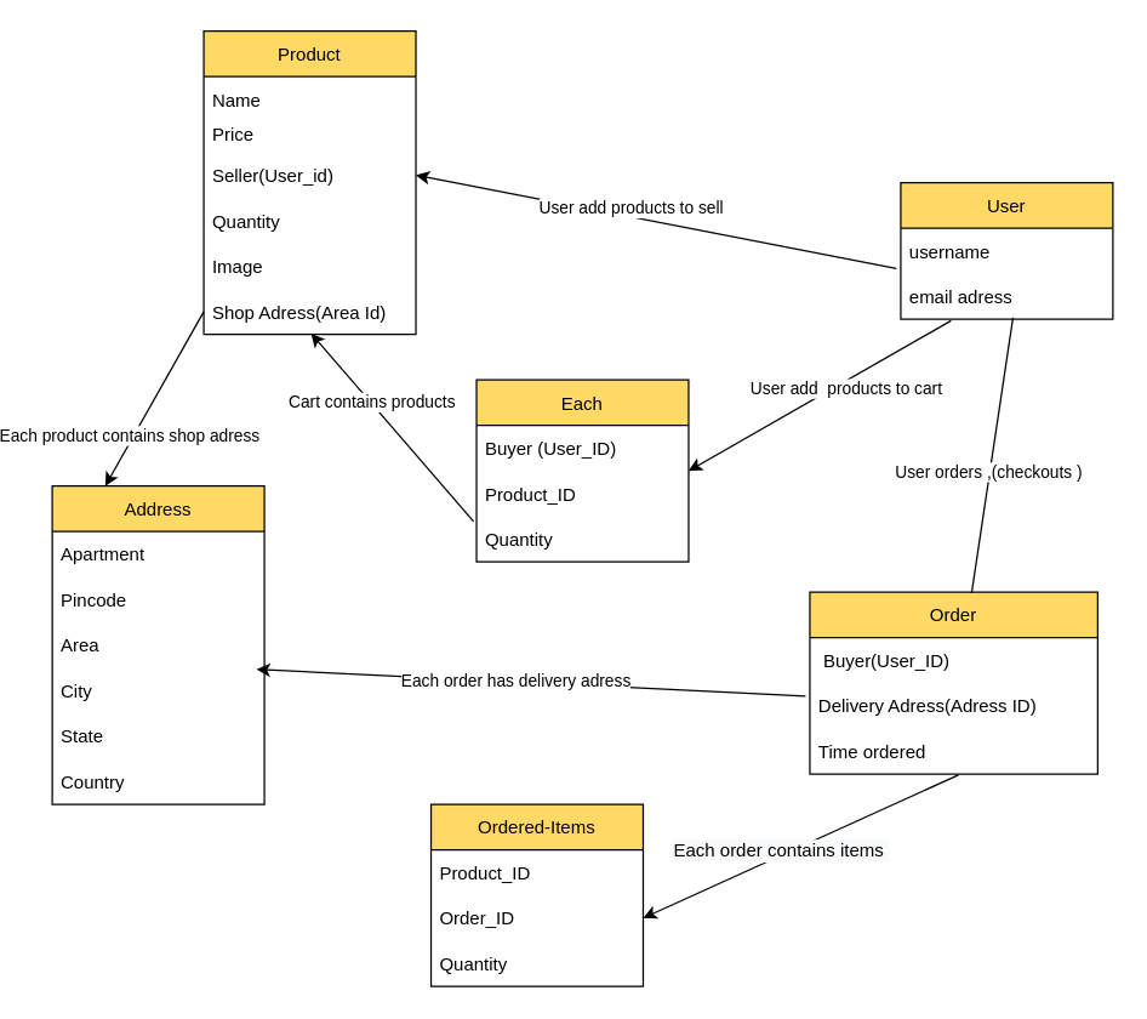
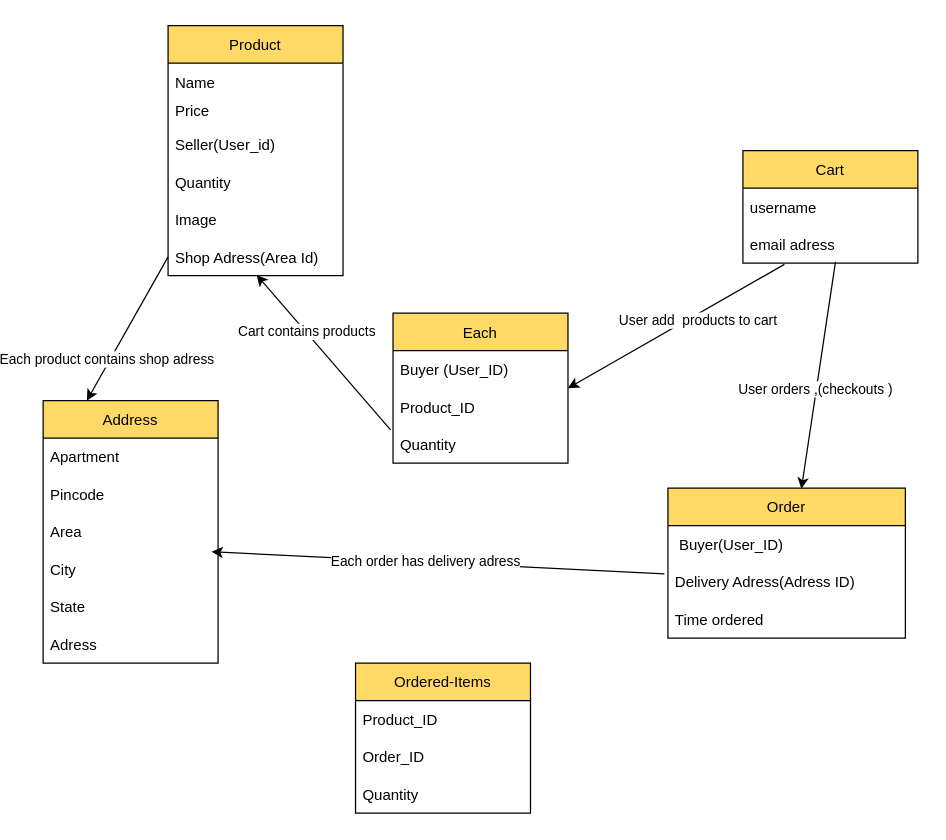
- <mxCell id="28" value="User" style="swimlane;fontStyle=0;childLayout=stackLayout;horizontal=1;startSize=30;horizontalStack=0;resizeParent=1;resizeParentMax=0;resizeLast=0;collapsible=1;marginBottom=0;fillColor=#FFD966;" vertex="1" parent="1"><mxGeometry x="580" y="120" width="140" height="90" as="geometry" /></mxCell>
+ <mxCell id="28" value="Cart" style="swimlane;fontStyle=0;childLayout=stackLayout;horizontal=1;startSize=30;horizontalStack=0;resizeParent=1;resizeParentMax=0;resizeLast=0;collapsible=1;marginBottom=0;fillColor=#FFD966;" vertex="1" parent="1"><mxGeometry x="580" y="120" width="140" height="90" as="geometry" /></mxCell>
- <mxCell id="31" value="" style="endArrow=classic;html=1;rounded=0;entryX=1;entryY=0.5;entryDx=0;entryDy=0;exitX=-0.02;exitY=-0.113;exitDx=0;exitDy=0;exitPerimeter=0;" edge="1" parent="1" source="30" target="9"><mxGeometry width="50" height="50" relative="1" as="geometry"><mxPoint x="270" y="260" as="sourcePoint" /><mxPoint x="320" y="210" as="targetPoint" /></mxGeometry></mxCell>
- <mxCell id="32" value="User add products to sell" style="edgeLabel;html=1;align=center;verticalAlign=middle;resizable=0;points=[];" vertex="1" connectable="0" parent="31"><mxGeometry x="0.268" y="-2" relative="1" as="geometry"><mxPoint x="25" y="1" as="offset" /></mxGeometry></mxCell>
- <mxCell id="35" value="" style="endArrow=none;html=1;rounded=0;exitX=0.529;exitY=0.967;exitDx=0;exitDy=0;exitPerimeter=0;entryX=0.562;entryY=0.005;entryDx=0;entryDy=0;entryPerimeter=0;" edge="1" parent="1" source="30" target="2"><mxGeometry width="50" height="50" relative="1" as="geometry"><mxPoint x="270" y="360" as="sourcePoint" /><mxPoint x="670" y="380" as="targetPoint" /><Array as="points" /></mxGeometry></mxCell>
+ <mxCell id="35" value="" style="endArrow=classic;html=1;rounded=0;exitX=0.529;exitY=0.967;exitDx=0;exitDy=0;exitPerimeter=0;entryX=0.562;entryY=0.005;entryDx=0;entryDy=0;entryPerimeter=0;" edge="1" parent="1" source="30" target="2"><mxGeometry width="50" height="50" relative="1" as="geometry"><mxPoint x="270" y="360" as="sourcePoint" /><mxPoint x="670" y="380" as="targetPoint" /><Array as="points" /></mxGeometry></mxCell>
- <mxCell id="27" value="Country" style="text;strokeColor=none;fillColor=none;align=left;verticalAlign=middle;spacingLeft=4;spacingRight=4;overflow=hidden;points=[[0,0.5],[1,0.5]];portConstraint=eastwest;rotatable=0;" vertex="1" parent="21"><mxGeometry y="180" width="140" height="30" as="geometry" /></mxCell>
+ <mxCell id="27" value="Adress" style="text;strokeColor=none;fillColor=none;align=left;verticalAlign=middle;spacingLeft=4;spacingRight=4;overflow=hidden;points=[[0,0.5],[1,0.5]];portConstraint=eastwest;rotatable=0;" vertex="1" parent="21"><mxGeometry y="180" width="140" height="30" as="geometry" /></mxCell>
- <mxCell id="37" value="" style="endArrow=classic;html=1;rounded=0;exitX=0.516;exitY=1.02;exitDx=0;exitDy=0;exitPerimeter=0;entryX=1;entryY=0.5;entryDx=0;entryDy=0;" edge="1" parent="1" source="5" target="19"><mxGeometry width="50" height="50" relative="1" as="geometry"><mxPoint x="270" y="460" as="sourcePoint" /><mxPoint x="320" y="410" as="targetPoint" /></mxGeometry></mxCell>
- <mxCell id="38" value="&lt;span style=&quot;font-size: 12px ; background-color: rgb(248 , 249 , 250)&quot;&gt;Each order contains items&amp;nbsp;&lt;/span&gt;" style="edgeLabel;html=1;align=center;verticalAlign=middle;resizable=0;points=[];" vertex="1" connectable="0" parent="37"><mxGeometry x="0.544" y="1" relative="1" as="geometry"><mxPoint x="42" y="-24" as="offset" /></mxGeometry></mxCell>
